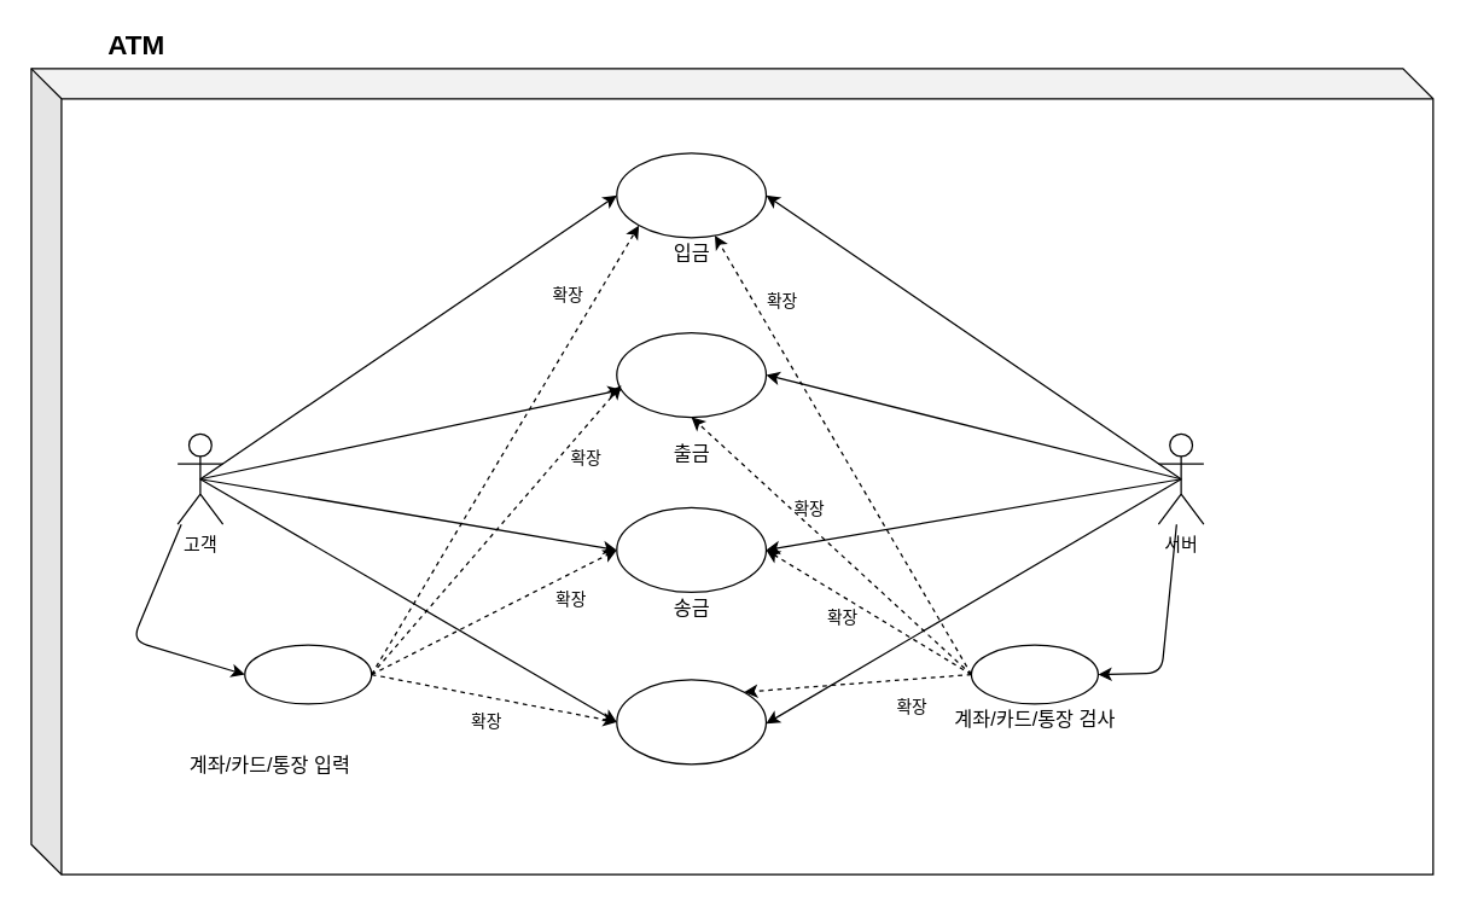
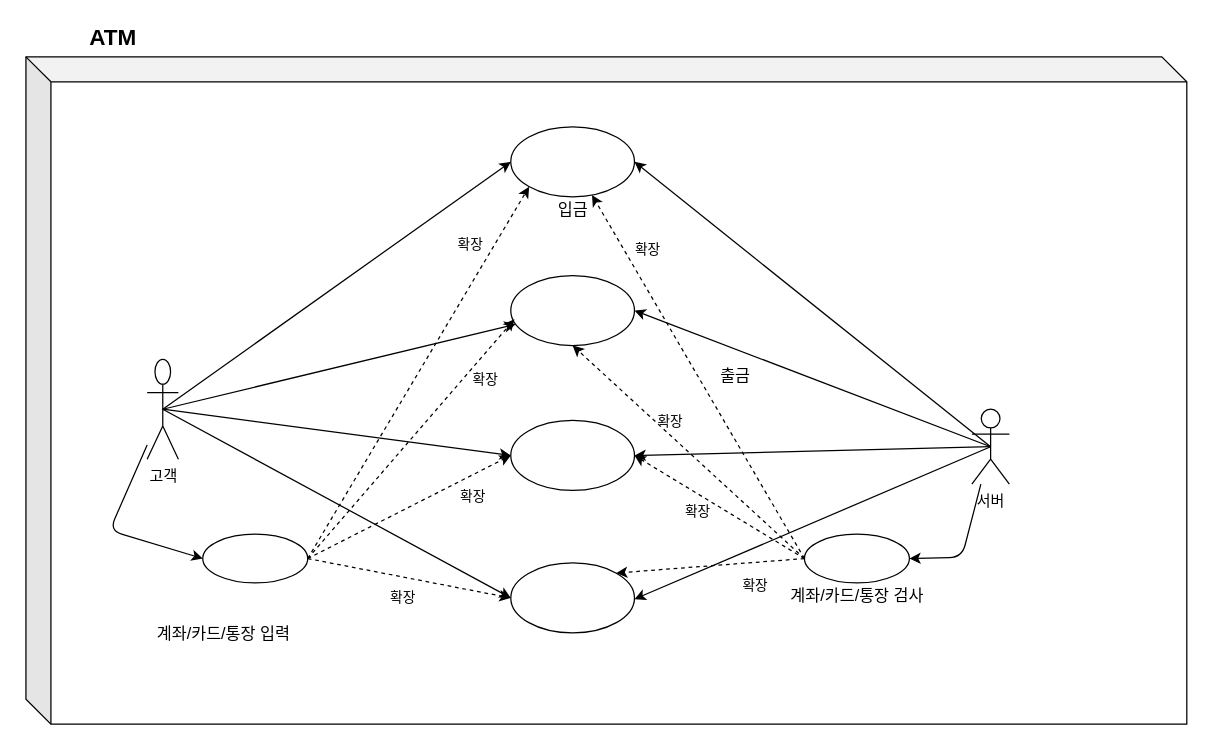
- <mxCell id="9" value="출금" style="text;html=1;strokeColor=none;fillColor=none;align=center;verticalAlign=middle;whiteSpace=wrap;rounded=0;fontSize=13;" vertex="1" parent="1"><mxGeometry x="437.5" y="290" width="40" height="20" as="geometry" /></mxCell>
+ <mxCell id="9" value="출금" style="text;html=1;strokeColor=none;fillColor=none;align=center;verticalAlign=middle;whiteSpace=wrap;rounded=0;fontSize=13;" vertex="1" parent="1"><mxGeometry x="567.5" y="290" width="40" height="20" as="geometry" /></mxCell>
- <mxCell id="5" value="고객" style="shape=umlActor;verticalLabelPosition=bottom;verticalAlign=top;html=1;outlineConnect=0;" vertex="1" parent="1"><mxGeometry x="117" y="287" width="30" height="60" as="geometry" /></mxCell>
+ <mxCell id="5" value="고객" style="shape=umlActor;verticalLabelPosition=bottom;verticalAlign=top;html=1;outlineConnect=0;" vertex="1" parent="1"><mxGeometry x="117" y="287" width="25" height="80" as="geometry" /></mxCell>
- <mxCell id="3" value="서버" style="shape=umlActor;verticalLabelPosition=bottom;verticalAlign=top;html=1;outlineConnect=0;" vertex="1" parent="1"><mxGeometry x="767" y="287" width="30" height="60" as="geometry" /></mxCell>
+ <mxCell id="3" value="서버" style="shape=umlActor;verticalLabelPosition=bottom;verticalAlign=top;html=1;outlineConnect=0;" vertex="1" parent="1"><mxGeometry x="777" y="327" width="30" height="60" as="geometry" /></mxCell>
- <mxCell id="11" value="송금" style="text;html=1;strokeColor=none;fillColor=none;align=center;verticalAlign=middle;whiteSpace=wrap;rounded=0;fontSize=13;" vertex="1" parent="1"><mxGeometry x="437.5" y="392" width="40" height="20" as="geometry" /></mxCell>
